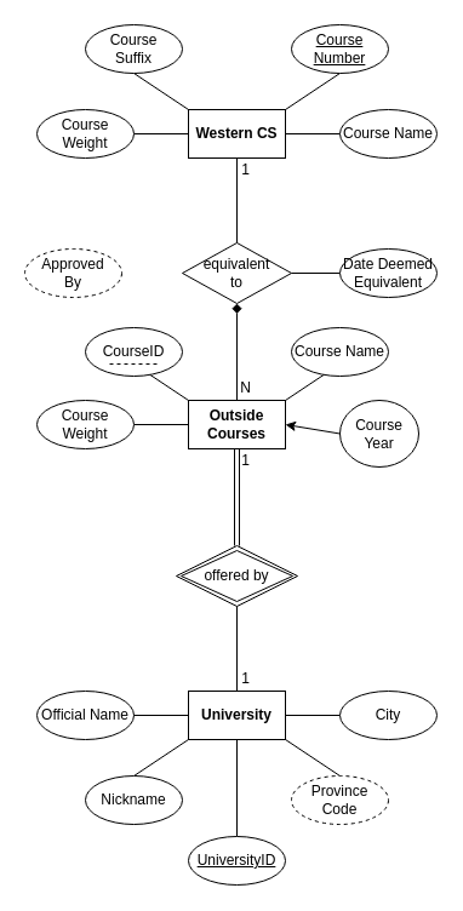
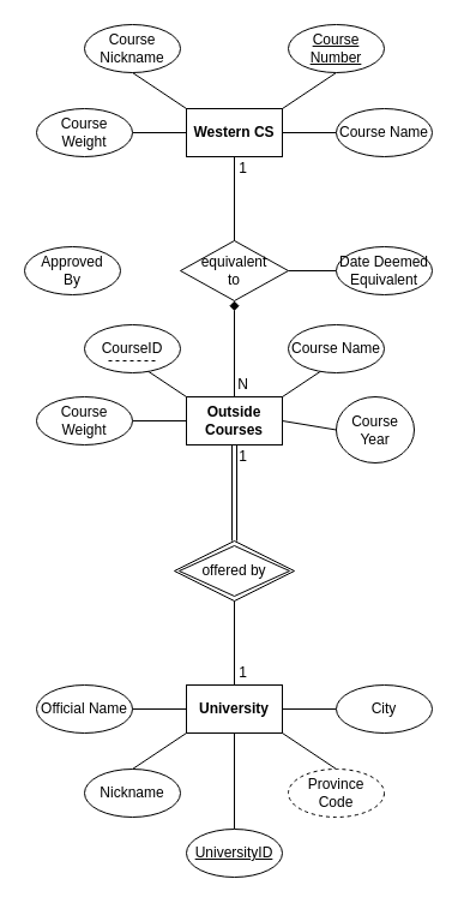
- <mxCell id="10" value="Course&lt;br&gt;Suffix" style="ellipse;whiteSpace=wrap;html=1;" vertex="1" parent="1"><mxGeometry x="70" y="20" width="80" height="40" as="geometry" /></mxCell>
+ <mxCell id="10" value="Course&lt;br&gt;Nickname" style="ellipse;whiteSpace=wrap;html=1;" vertex="1" parent="1"><mxGeometry x="70" y="20" width="80" height="40" as="geometry" /></mxCell>
- <mxCell id="45" value="Approved&lt;br&gt;By" style="ellipse;whiteSpace=wrap;html=1;dashed=1;" vertex="1" parent="1"><mxGeometry x="20" y="205" width="80" height="40" as="geometry" /></mxCell>
+ <mxCell id="45" value="Approved&lt;br&gt;By" style="ellipse;whiteSpace=wrap;html=1;" vertex="1" parent="1"><mxGeometry x="20" y="205" width="80" height="40" as="geometry" /></mxCell>
- <mxCell id="16" value="" style="endArrow=classic;html=1;entryX=1;entryY=0.5;entryDx=0;entryDy=0;exitX=0;exitY=0.5;exitDx=0;exitDy=0;" edge="1" parent="1" source="17" target="11"><mxGeometry width="50" height="50" relative="1" as="geometry"><mxPoint x="270" y="400" as="sourcePoint" /><mxPoint x="330" y="370" as="targetPoint" /></mxGeometry></mxCell>
+ <mxCell id="16" value="" style="endArrow=none;html=1;entryX=1;entryY=0.5;entryDx=0;entryDy=0;exitX=0;exitY=0.5;exitDx=0;exitDy=0;" edge="1" parent="1" source="17" target="11"><mxGeometry width="50" height="50" relative="1" as="geometry"><mxPoint x="270" y="400" as="sourcePoint" /><mxPoint x="330" y="370" as="targetPoint" /></mxGeometry></mxCell>
